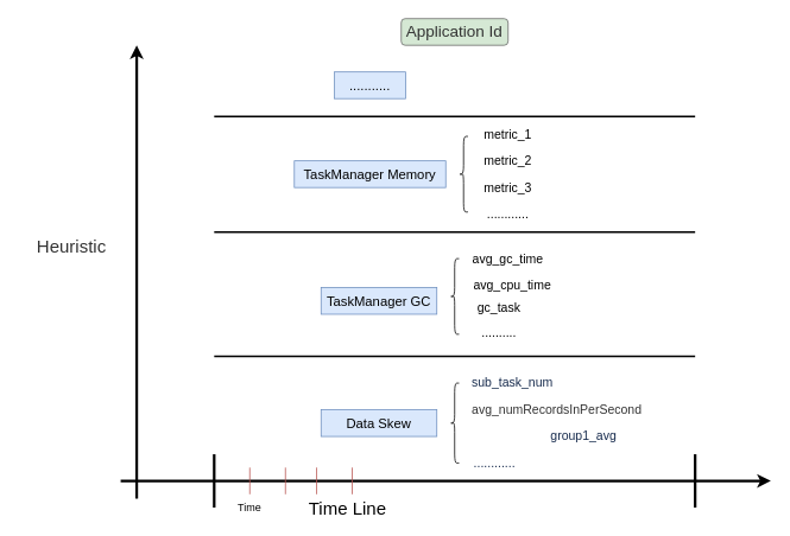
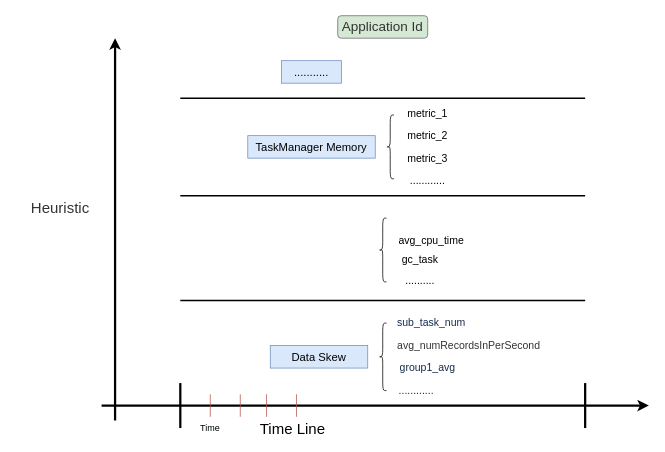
- <mxCell id="19" value="&lt;span style=&quot;font-family: , , &amp;#34;segoe ui&amp;#34; , &amp;#34;roboto&amp;#34; , &amp;#34;oxygen&amp;#34; , &amp;#34;ubuntu&amp;#34; , &amp;#34;fira sans&amp;#34; , &amp;#34;droid sans&amp;#34; , &amp;#34;helvetica neue&amp;#34; , sans-serif ; font-size: 14px ; background-color: rgb(255 , 255 , 255)&quot;&gt;avg_gc_time&lt;/span&gt;" style="text;html=1;strokeColor=none;fillColor=none;align=center;verticalAlign=middle;whiteSpace=wrap;rounded=0;" vertex="1" parent="17"><mxGeometry x="155" width="110" height="20" as="geometry" /></mxCell>
- <mxCell id="18" value="&lt;font style=&quot;font-size: 15px&quot;&gt;TaskManager GC&lt;/font&gt;" style="text;html=1;strokeColor=#6c8ebf;fillColor=#dae8fc;align=center;verticalAlign=middle;whiteSpace=wrap;rounded=0;" vertex="1" parent="17"><mxGeometry y="42.5" width="130" height="30" as="geometry" /></mxCell>
- <mxCell id="28" value="&lt;span style=&quot;color: rgb(23 , 43 , 77) ; font-family: , , &amp;#34;segoe ui&amp;#34; , &amp;#34;roboto&amp;#34; , &amp;#34;oxygen&amp;#34; , &amp;#34;ubuntu&amp;#34; , &amp;#34;fira sans&amp;#34; , &amp;#34;droid sans&amp;#34; , &amp;#34;helvetica neue&amp;#34; , sans-serif ; font-size: 14px ; background-color: rgb(255 , 255 , 255)&quot;&gt;group1_avg&lt;/span&gt;" style="text;html=1;strokeColor=none;fillColor=none;align=center;verticalAlign=middle;whiteSpace=wrap;rounded=0;" vertex="1" parent="24"><mxGeometry x="245" y="60" width="100" height="20" as="geometry" /></mxCell>
+ <mxCell id="28" value="&lt;span style=&quot;color: rgb(23 , 43 , 77) ; font-family: , , &amp;#34;segoe ui&amp;#34; , &amp;#34;roboto&amp;#34; , &amp;#34;oxygen&amp;#34; , &amp;#34;ubuntu&amp;#34; , &amp;#34;fira sans&amp;#34; , &amp;#34;droid sans&amp;#34; , &amp;#34;helvetica neue&amp;#34; , sans-serif ; font-size: 14px ; background-color: rgb(255 , 255 , 255)&quot;&gt;group1_avg&lt;/span&gt;" style="text;html=1;strokeColor=none;fillColor=none;align=center;verticalAlign=middle;whiteSpace=wrap;rounded=0;" vertex="1" parent="24"><mxGeometry x="160" y="60" width="100" height="20" as="geometry" /></mxCell>
